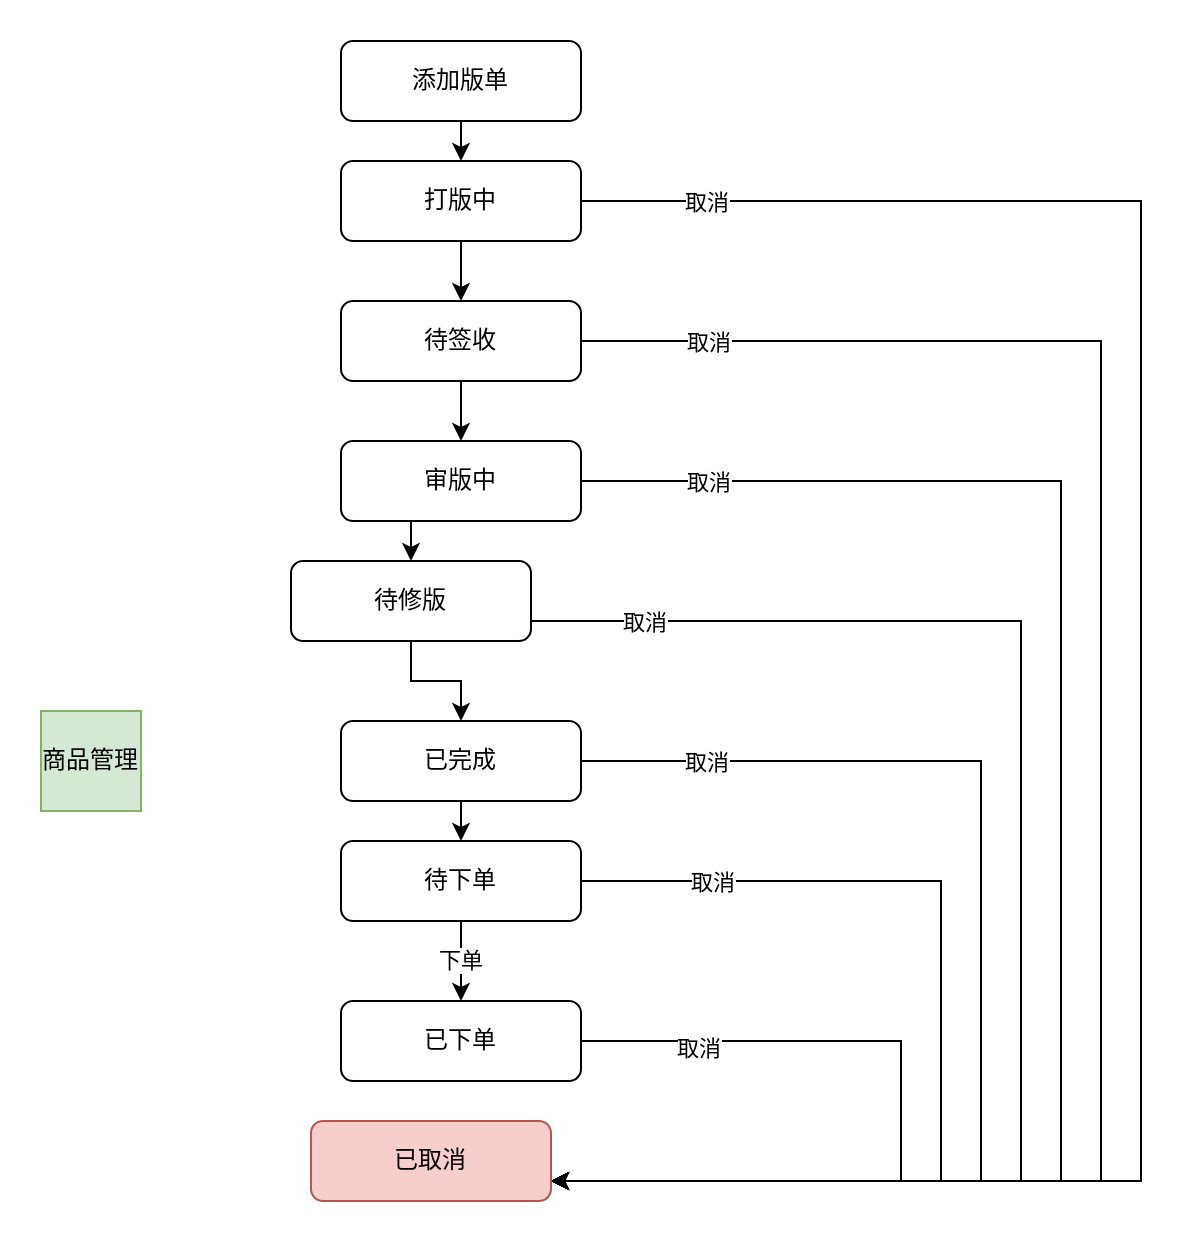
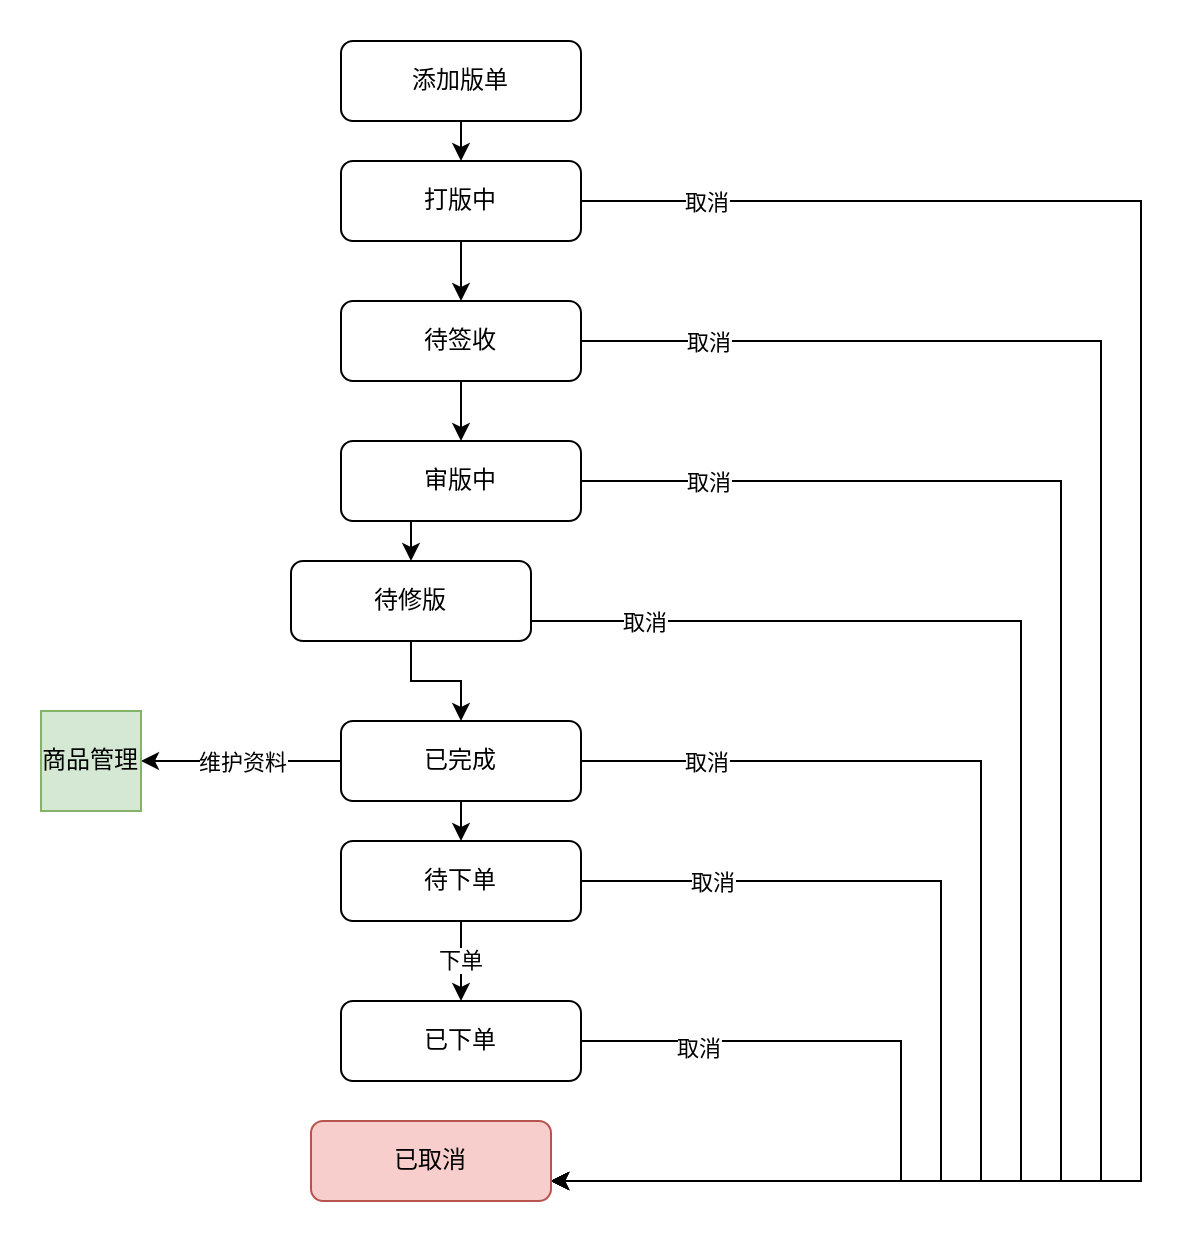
+ <mxCell id="23" style="edgeStyle=orthogonalEdgeStyle;rounded=0;orthogonalLoop=1;jettySize=auto;html=1;exitX=0;exitY=0.5;exitDx=0;exitDy=0;entryX=1;entryY=0.5;entryDx=0;entryDy=0;" edge="1" parent="1" source="25" target="34"><mxGeometry relative="1" as="geometry"><Array as="points"><mxPoint x="100" y="380" /><mxPoint x="100" y="380" /></Array></mxGeometry></mxCell>
+ <mxCell id="24" value="维护资料" style="edgeLabel;html=1;align=center;verticalAlign=middle;resizable=0;points=[];" vertex="1" connectable="0" parent="23"><mxGeometry x="-0.242" y="3" relative="1" as="geometry"><mxPoint x="-12" y="-3" as="offset" /></mxGeometry></mxCell>
